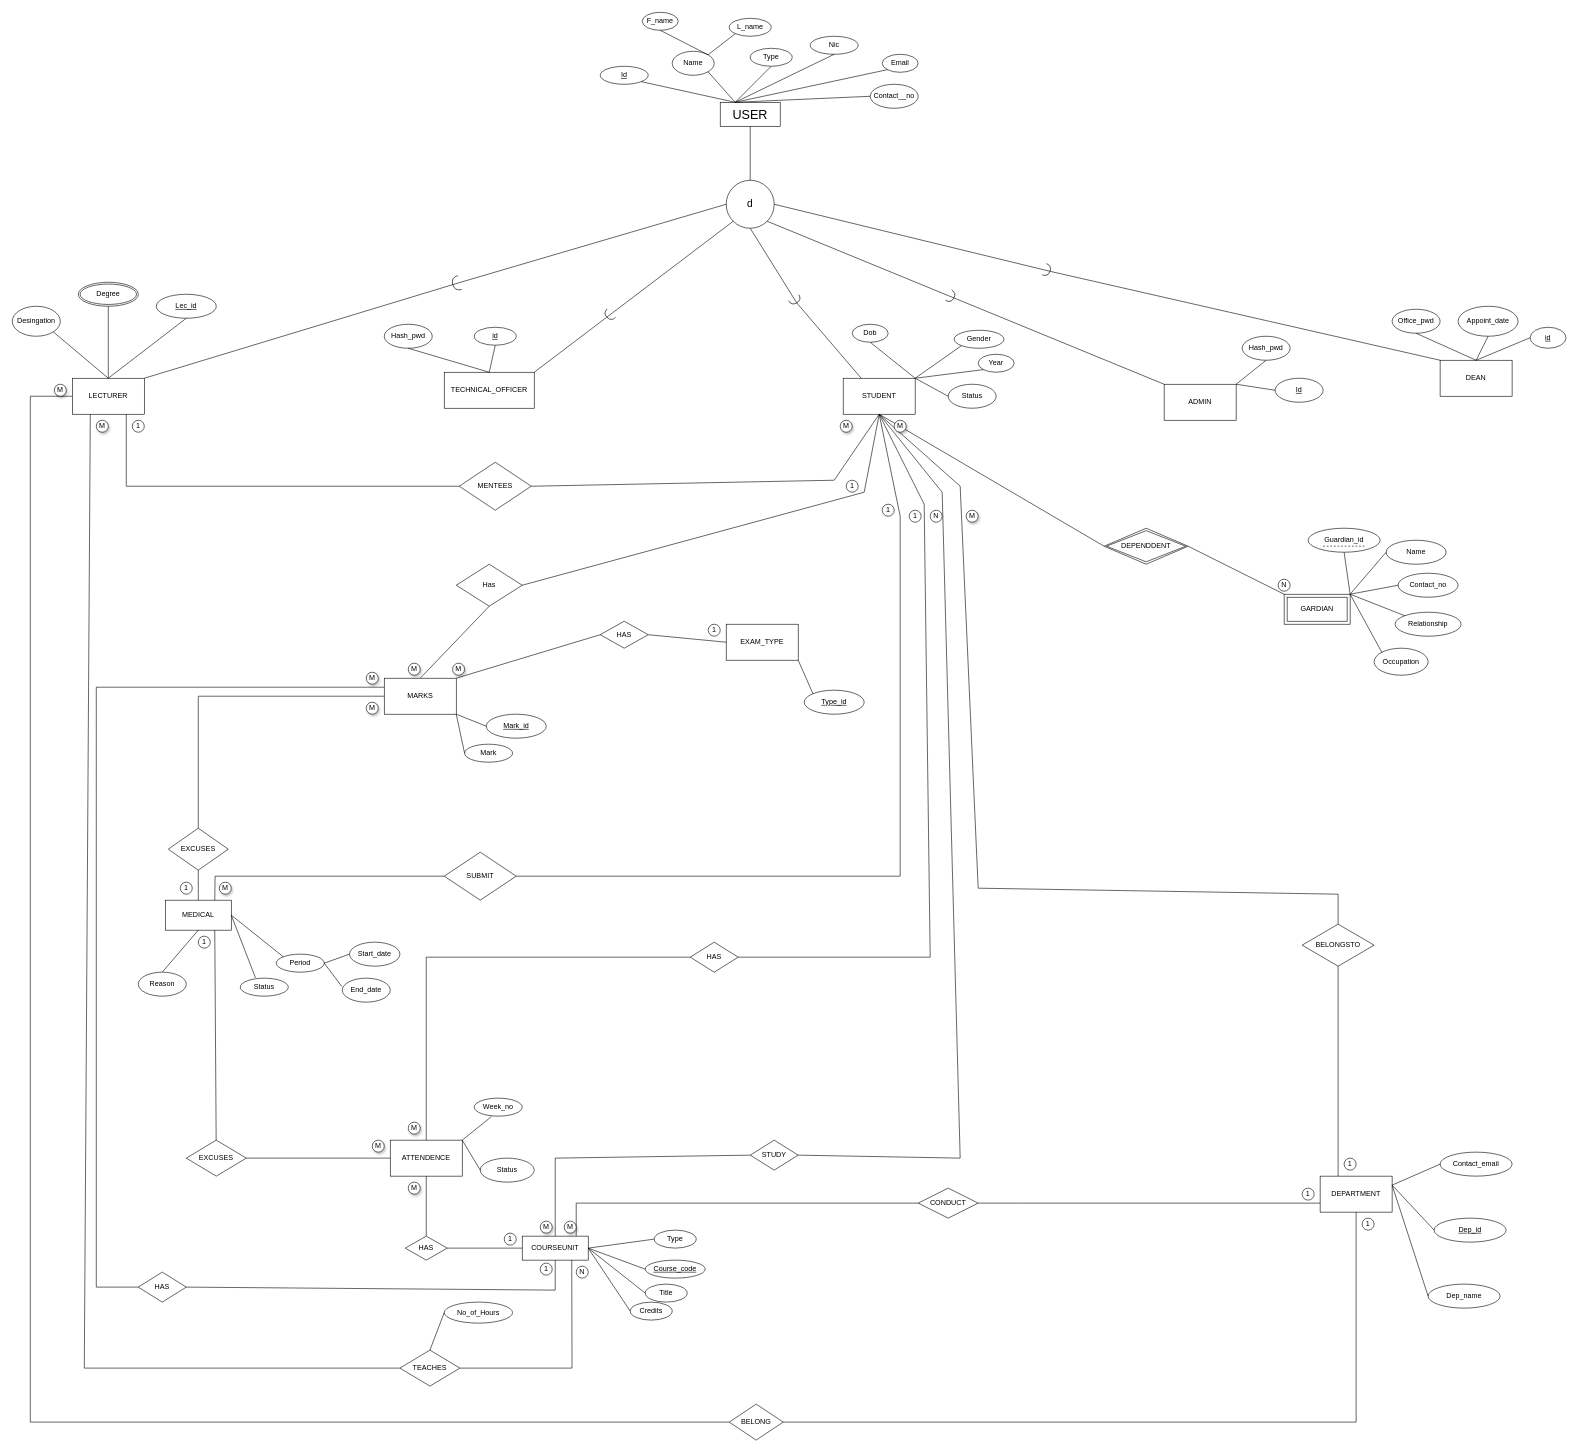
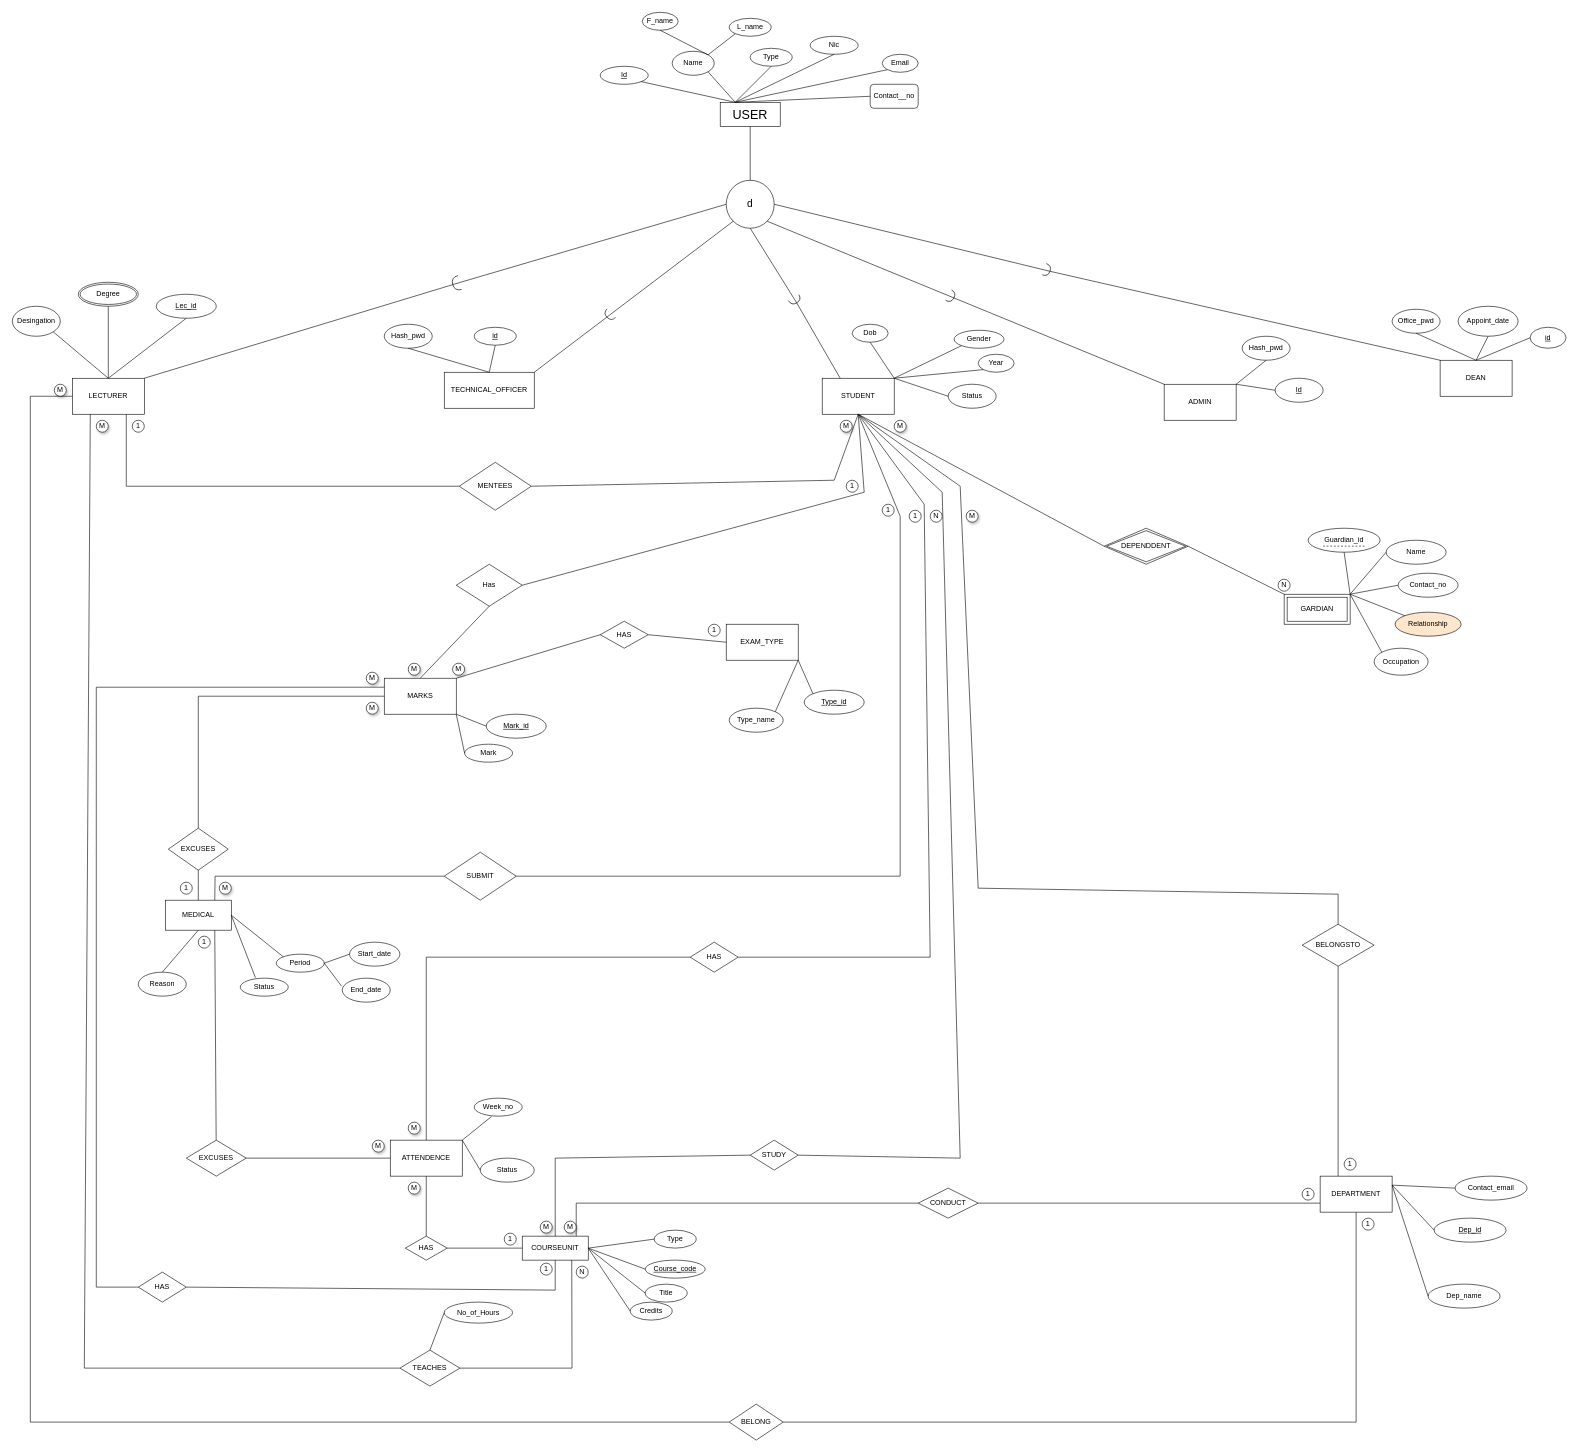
- <mxCell id="11" value="Contact__no" style="ellipse;whiteSpace=wrap;html=1;" parent="1" vertex="1"><mxGeometry x="1450" y="140" width="80" height="40" as="geometry" /></mxCell>
+ <mxCell id="11" value="Contact__no" style="whiteSpace=wrap;html=1;rounded=1;" parent="1" vertex="1"><mxGeometry x="1450" y="140" width="80" height="40" as="geometry" /></mxCell>
- <mxCell id="21" value="STUDENT" style="rounded=0;whiteSpace=wrap;html=1;" parent="1" vertex="1"><mxGeometry x="1405" y="630" width="120" height="60" as="geometry" /></mxCell>
+ <mxCell id="21" value="STUDENT" style="rounded=0;whiteSpace=wrap;html=1;" parent="1" vertex="1"><mxGeometry x="1370" y="630" width="120" height="60" as="geometry" /></mxCell>
- <mxCell id="147" value="Relationship" style="ellipse;whiteSpace=wrap;html=1;" parent="1" vertex="1"><mxGeometry x="2325" y="1020" width="110" height="40" as="geometry" /></mxCell>
+ <mxCell id="147" value="Relationship" style="ellipse;whiteSpace=wrap;html=1;fillColor=#ffe6cc;" parent="1" vertex="1"><mxGeometry x="2325" y="1020" width="110" height="40" as="geometry" /></mxCell>
+ <mxCell id="191" value="" style="endArrow=none;html=1;rounded=0;entryX=1;entryY=1;entryDx=0;entryDy=0;exitX=1;exitY=0;exitDx=0;exitDy=0;" edge="1" parent="1" source="188" target="184"><mxGeometry width="50" height="50" relative="1" as="geometry"><mxPoint x="1340" y="1290" as="sourcePoint" /><mxPoint x="1390" y="1240" as="targetPoint" /></mxGeometry></mxCell>
+ <mxCell id="188" value="Type_name" style="ellipse;whiteSpace=wrap;html=1;" vertex="1" parent="1"><mxGeometry x="1215" y="1180" width="90" height="40" as="geometry" /></mxCell>
- <mxCell id="124" value="Contact_email" style="ellipse;whiteSpace=wrap;html=1;" parent="1" vertex="1"><mxGeometry x="2400" y="1920" width="120" height="40" as="geometry" /></mxCell>
+ <mxCell id="124" value="Contact_email" style="ellipse;whiteSpace=wrap;html=1;" parent="1" vertex="1"><mxGeometry x="2425" y="1960" width="120" height="40" as="geometry" /></mxCell>
